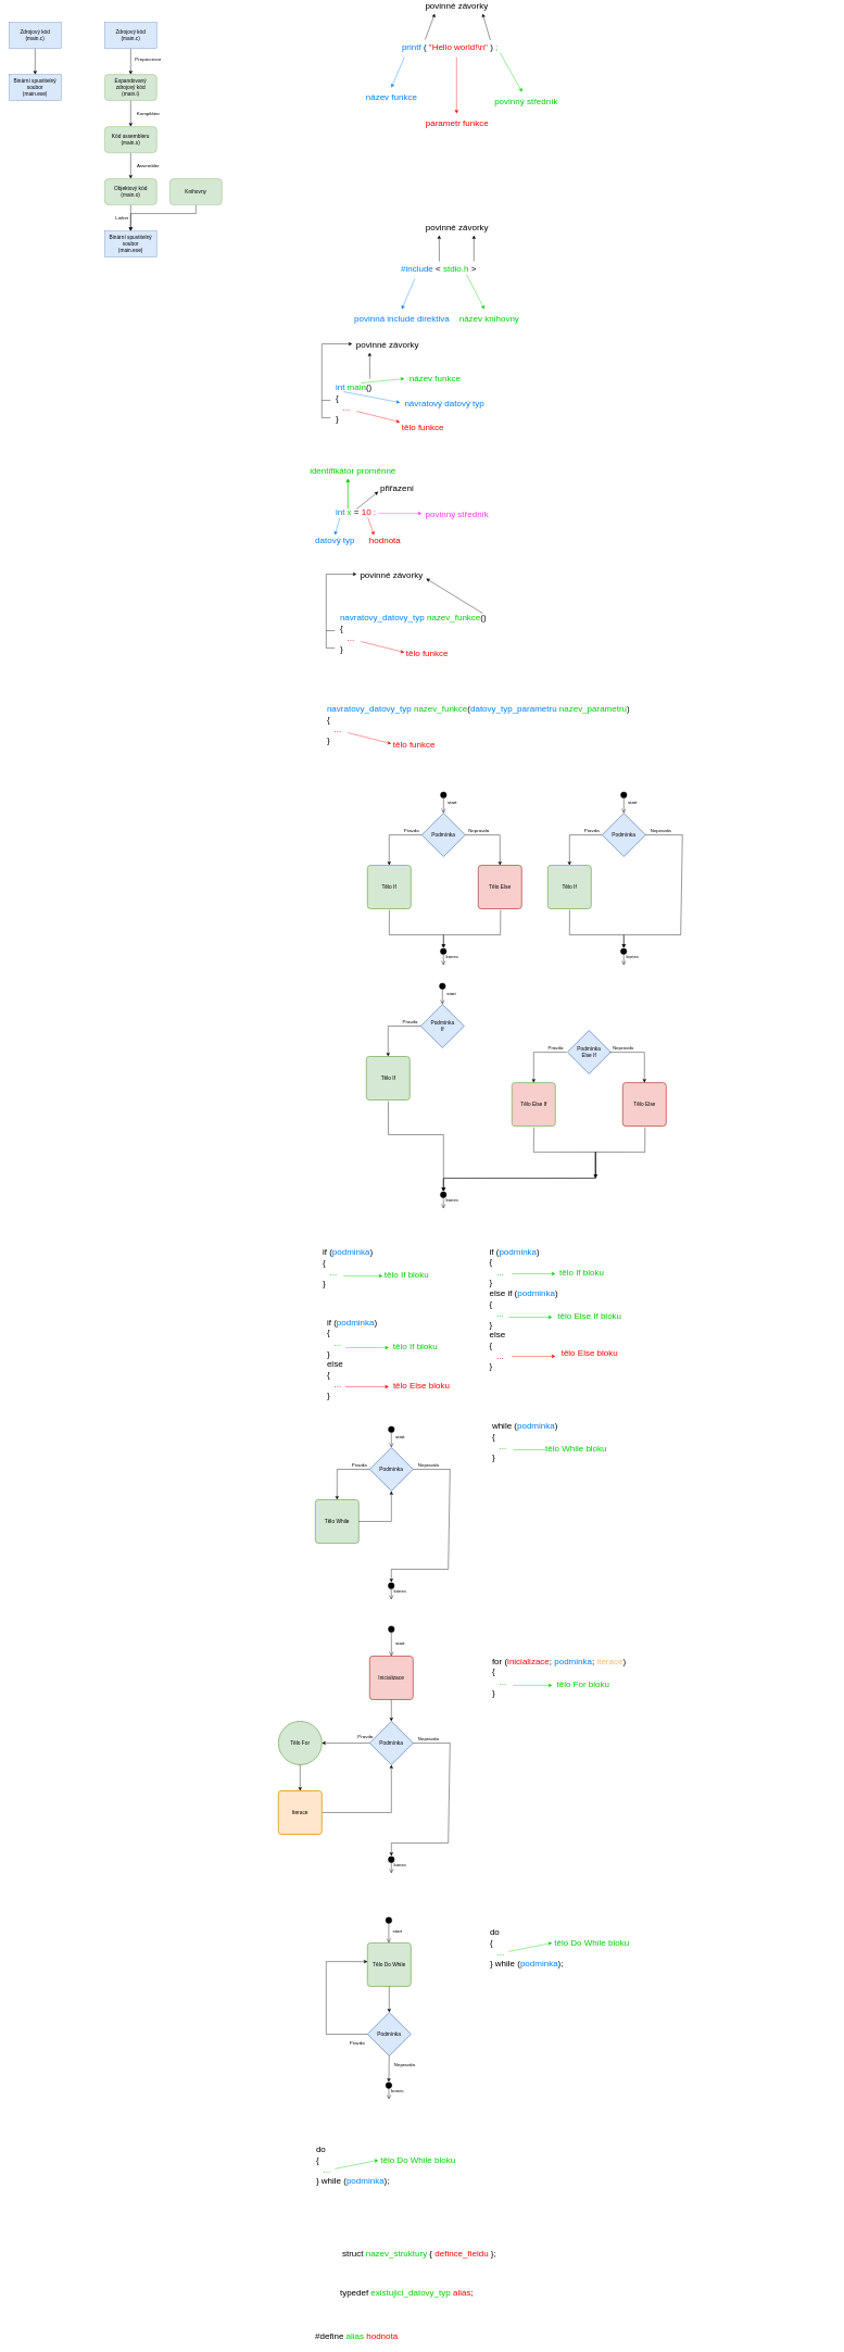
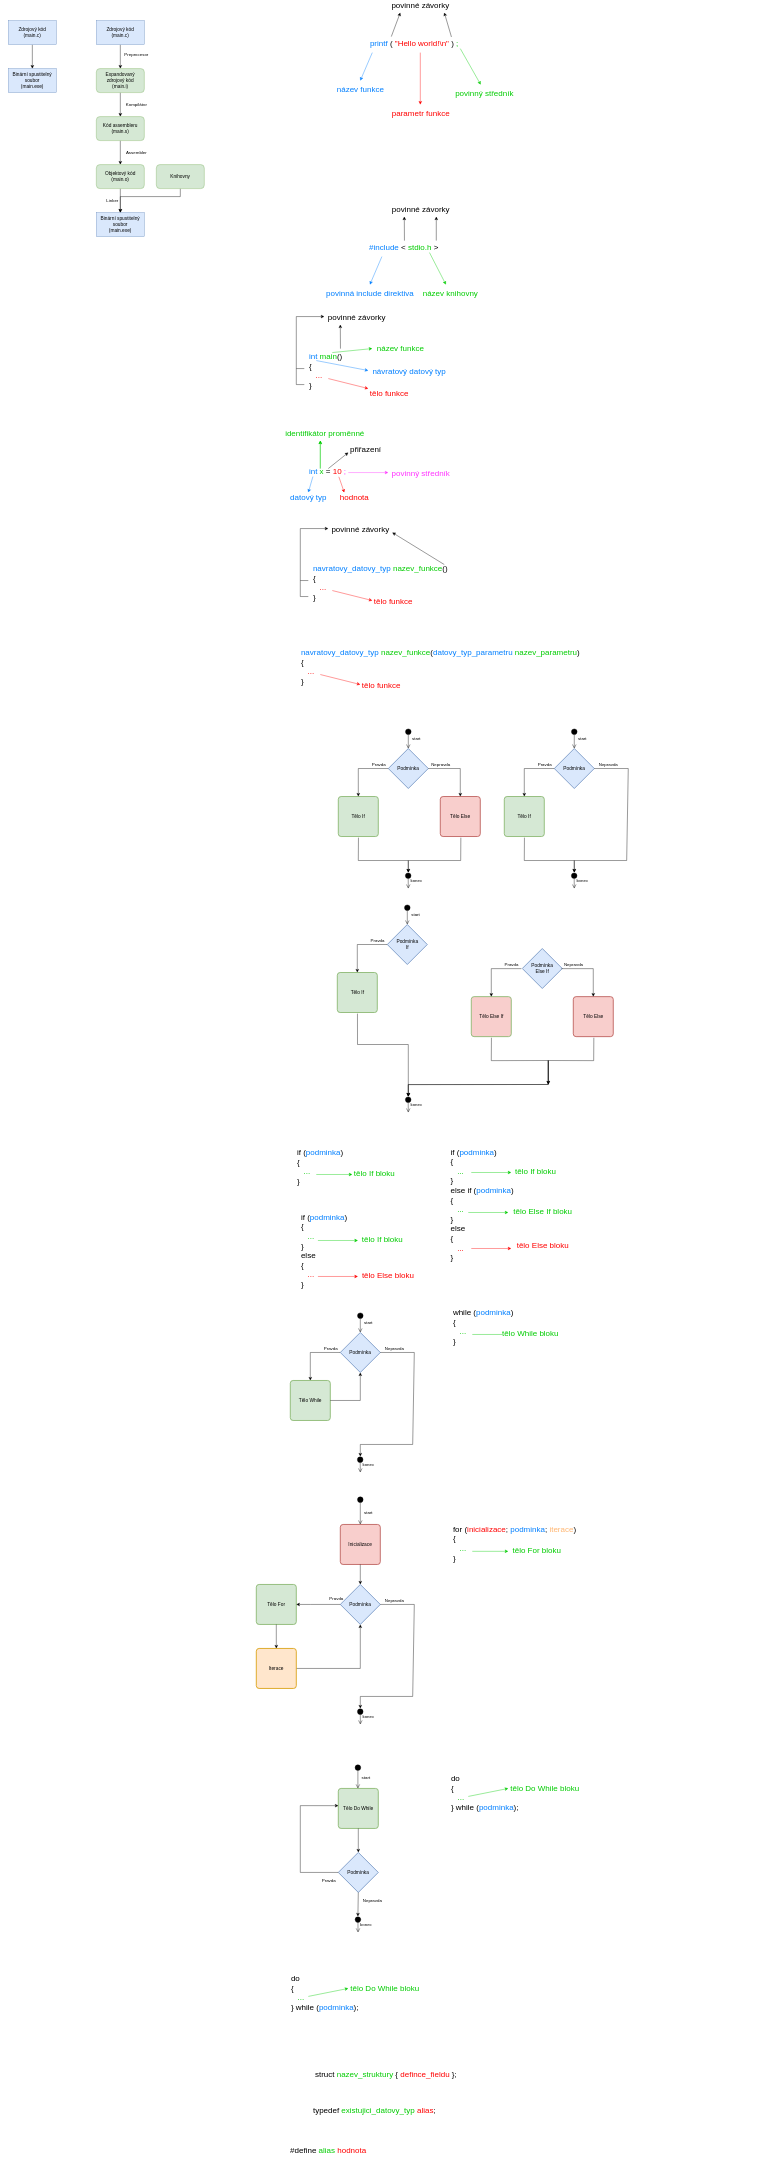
- <mxCell id="119" value="Tělo For" style="ellipse;whiteSpace=wrap;html=1;absoluteArcSize=1;arcSize=14;strokeWidth=2;fillColor=#d5e8d4;strokeColor=#82b366;" parent="1" vertex="1"><mxGeometry x="640" y="3950" width="100" height="100" as="geometry" /></mxCell>
+ <mxCell id="119" value="Tělo For" style="rounded=1;whiteSpace=wrap;html=1;absoluteArcSize=1;arcSize=14;strokeWidth=2;fillColor=#d5e8d4;strokeColor=#82b366;" parent="1" vertex="1"><mxGeometry x="640" y="3950" width="100" height="100" as="geometry" /></mxCell>
